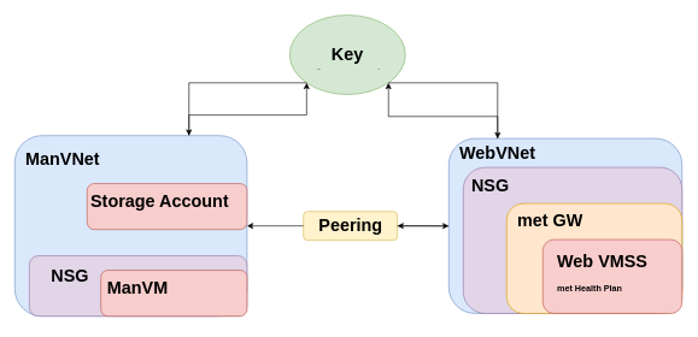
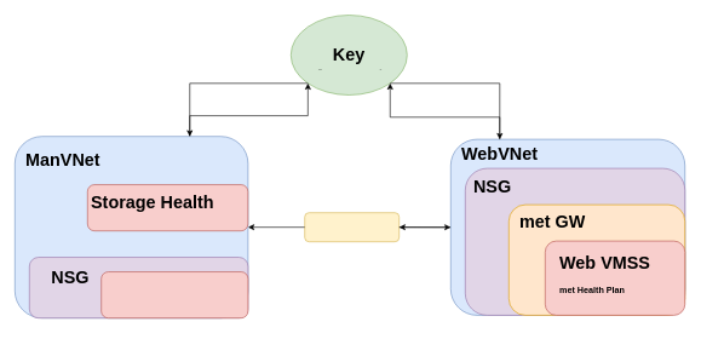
- <mxCell id="18" value="&lt;h1&gt;&lt;span style=&quot;background-color: initial;&quot;&gt;Storage Account&lt;/span&gt;&lt;br&gt;&lt;/h1&gt;" style="text;html=1;strokeColor=none;fillColor=none;spacing=5;spacingTop=-20;whiteSpace=wrap;overflow=hidden;rounded=0;movable=1;resizable=1;rotatable=1;deletable=1;editable=1;locked=0;connectable=1;" parent="11" vertex="1"><mxGeometry x="80" y="-57.67" width="220" height="47.67" as="geometry" /></mxCell>
+ <mxCell id="18" value="&lt;h1&gt;&lt;span style=&quot;background-color: initial;&quot;&gt;Storage Health&lt;/span&gt;&lt;br&gt;&lt;/h1&gt;" style="text;html=1;strokeColor=none;fillColor=none;spacing=5;spacingTop=-20;whiteSpace=wrap;overflow=hidden;rounded=0;movable=1;resizable=1;rotatable=1;deletable=1;editable=1;locked=0;connectable=1;" parent="11" vertex="1"><mxGeometry x="80" y="-57.67" width="220" height="47.67" as="geometry" /></mxCell>
- <mxCell id="4" value="&lt;h1&gt;Peering&lt;/h1&gt;" style="text;html=1;strokeColor=none;fillColor=none;spacing=5;spacingTop=-20;whiteSpace=wrap;overflow=hidden;rounded=0;movable=1;resizable=1;rotatable=1;deletable=1;editable=1;locked=0;connectable=1;align=center;" parent="2" vertex="1"><mxGeometry x="15.6" width="98.8" height="40" as="geometry" /></mxCell>
- <mxCell id="16" value="&lt;h1&gt;&lt;span style=&quot;background-color: initial;&quot;&gt;ManVM&lt;/span&gt;&lt;br&gt;&lt;/h1&gt;" style="text;html=1;strokeColor=none;fillColor=none;spacing=5;spacingTop=-20;whiteSpace=wrap;overflow=hidden;rounded=0;movable=1;resizable=1;rotatable=1;deletable=1;editable=1;locked=0;connectable=1;" parent="11" vertex="1"><mxGeometry x="102.87" y="62.334" width="161.454" height="31.429" as="geometry" /></mxCell>
